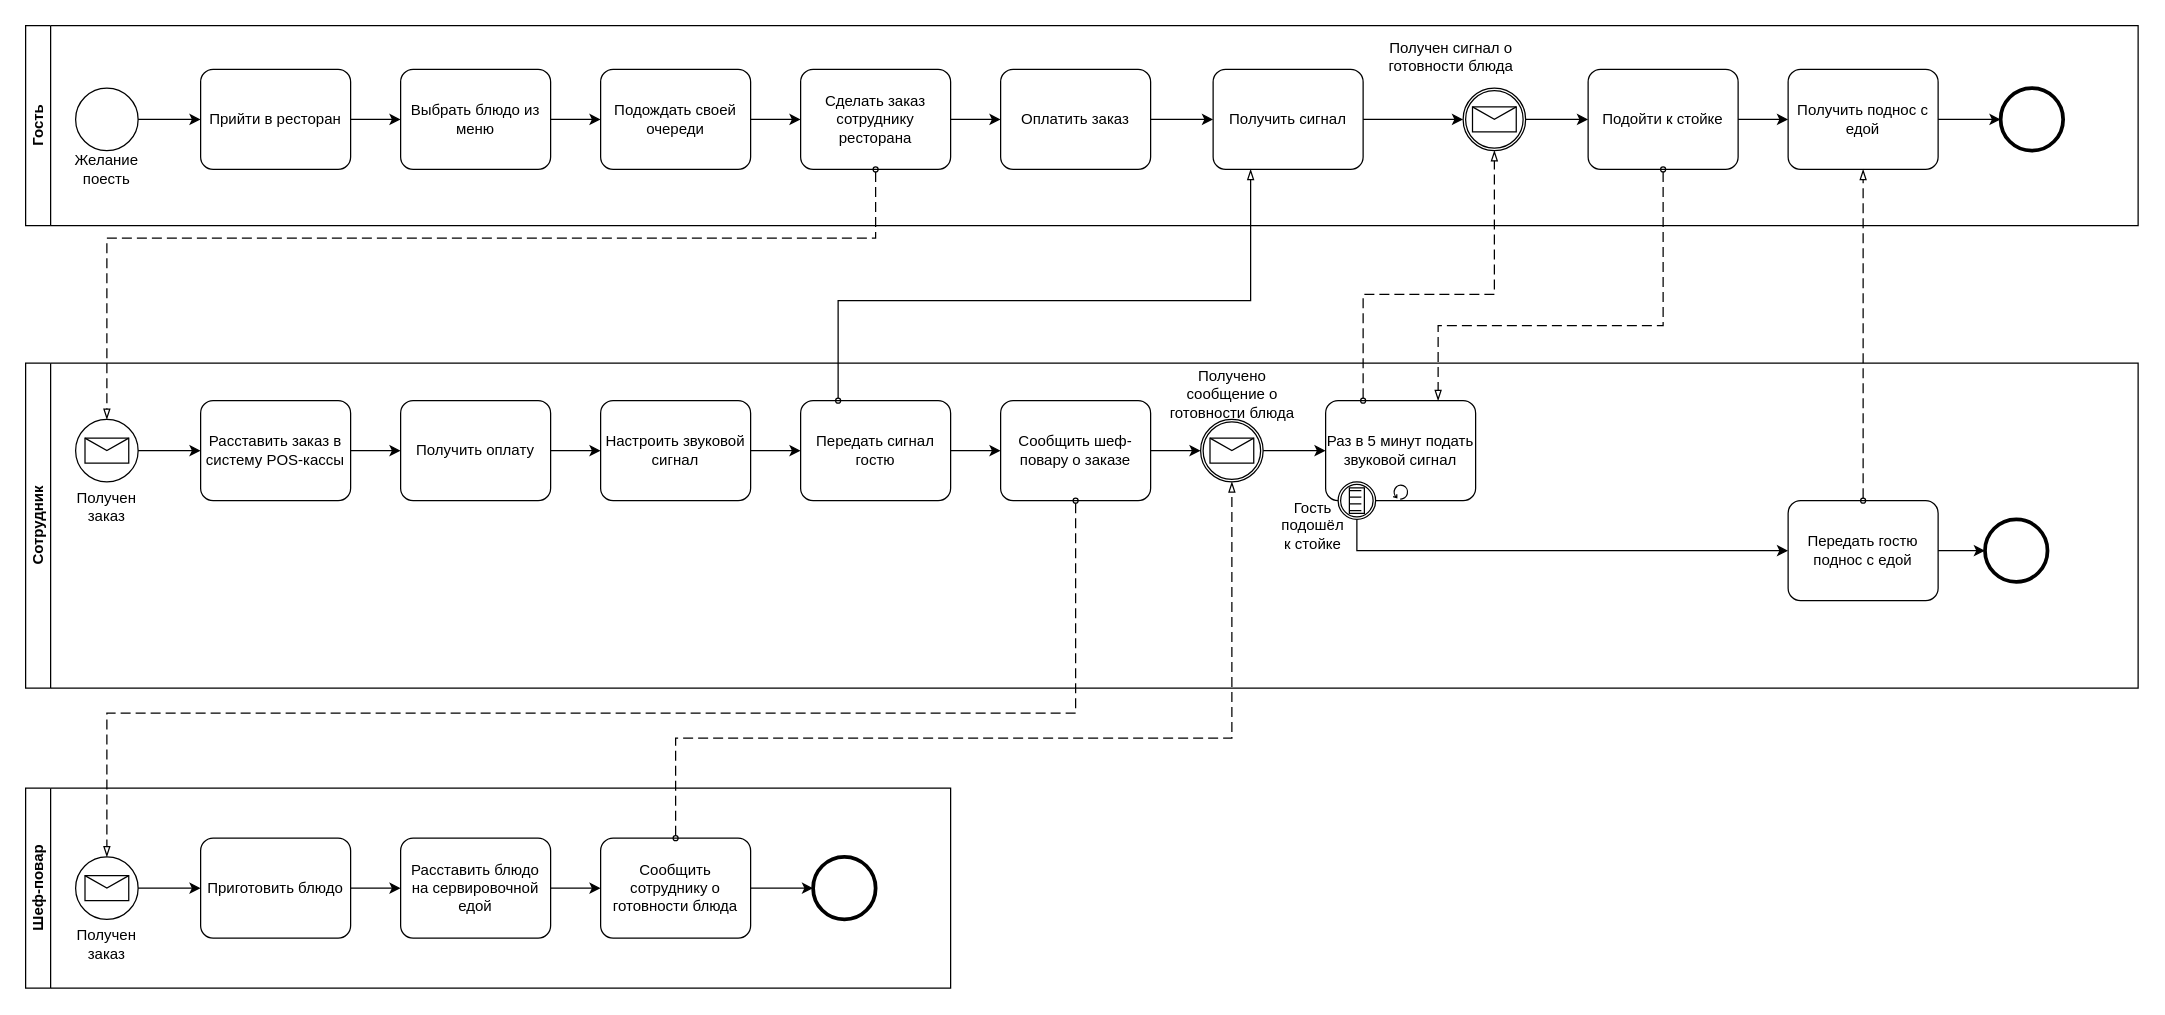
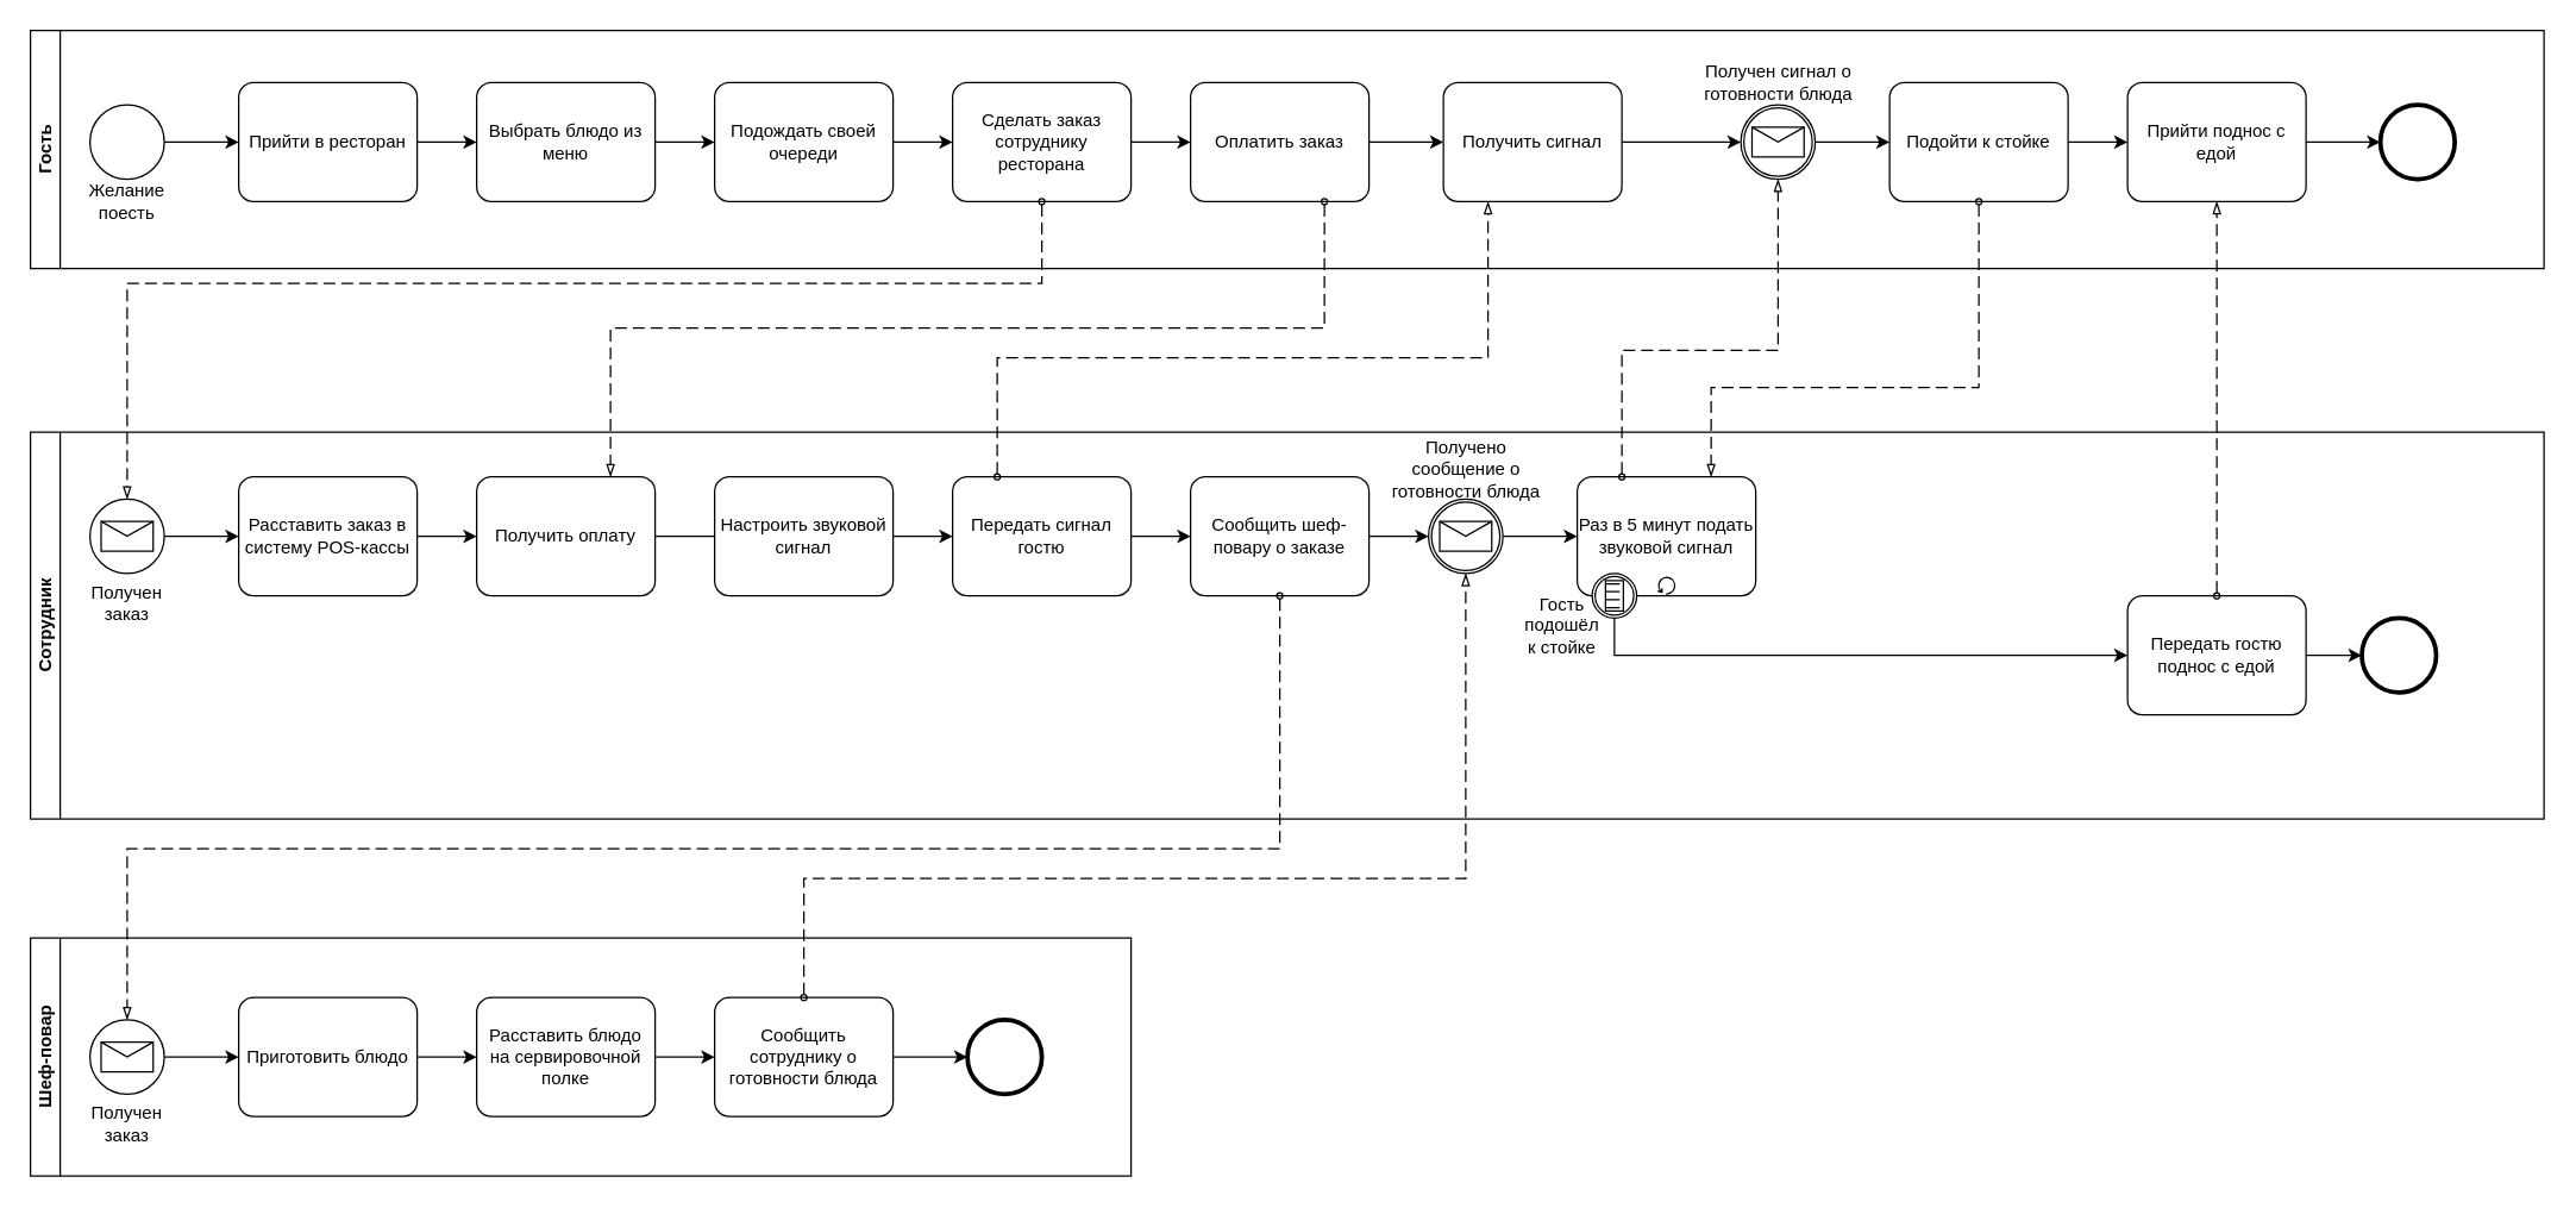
- <mxCell id="13" value="Получен сигнал о готовности блюда" style="text;html=1;strokeColor=none;fillColor=none;align=center;verticalAlign=middle;whiteSpace=wrap;rounded=0;" parent="2" vertex="1"><mxGeometry x="1087.5" y="10" width="105" height="30" as="geometry" /></mxCell>
+ <mxCell id="13" value="Получен сигнал о готовности блюда" style="text;html=1;strokeColor=none;fillColor=none;align=center;verticalAlign=middle;whiteSpace=wrap;rounded=0;" parent="2" vertex="1"><mxGeometry x="1122.5" y="20" width="105" height="30" as="geometry" /></mxCell>
- <mxCell id="16" value="Получить поднос с едой" style="points=[[0.25,0,0],[0.5,0,0],[0.75,0,0],[1,0.25,0],[1,0.5,0],[1,0.75,0],[0.75,1,0],[0.5,1,0],[0.25,1,0],[0,0.75,0],[0,0.5,0],[0,0.25,0]];shape=mxgraph.bpmn.task;whiteSpace=wrap;rectStyle=rounded;size=10;html=1;container=1;expand=0;collapsible=0;taskMarker=abstract;" parent="2" vertex="1"><mxGeometry x="1410" y="35" width="120" height="80" as="geometry" /></mxCell>
+ <mxCell id="16" value="Прийти поднос с едой" style="points=[[0.25,0,0],[0.5,0,0],[0.75,0,0],[1,0.25,0],[1,0.5,0],[1,0.75,0],[0.75,1,0],[0.5,1,0],[0.25,1,0],[0,0.75,0],[0,0.5,0],[0,0.25,0]];shape=mxgraph.bpmn.task;whiteSpace=wrap;rectStyle=rounded;size=10;html=1;container=1;expand=0;collapsible=0;taskMarker=abstract;" parent="2" vertex="1"><mxGeometry x="1410" y="35" width="120" height="80" as="geometry" /></mxCell>
+ <mxCell id="62" value="" style="dashed=1;dashPattern=8 4;endArrow=blockThin;endFill=0;startArrow=oval;startFill=0;endSize=6;startSize=4;html=1;rounded=0;exitX=0.75;exitY=1;exitDx=0;exitDy=0;exitPerimeter=0;entryX=0.75;entryY=0;entryDx=0;entryDy=0;entryPerimeter=0;" parent="1" source="11" target="31" edge="1"><mxGeometry width="160" relative="1" as="geometry"><mxPoint x="390" y="425" as="sourcePoint" /><mxPoint x="870" y="320" as="targetPoint" /><Array as="points"><mxPoint x="890" y="220" /><mxPoint x="410" y="220" /></Array></mxGeometry></mxCell>
- <mxCell id="63" value="" style="dashed=0;dashPattern=8 4;endArrow=blockThin;endFill=0;startArrow=oval;startFill=0;endSize=6;startSize=4;html=1;rounded=0;exitX=0.25;exitY=0;exitDx=0;exitDy=0;exitPerimeter=0;entryX=0.25;entryY=1;entryDx=0;entryDy=0;entryPerimeter=0;" parent="1" source="34" target="20" edge="1"><mxGeometry width="160" relative="1" as="geometry"><mxPoint x="680" y="375" as="sourcePoint" /><mxPoint x="1160" y="170" as="targetPoint" /><Array as="points"><mxPoint x="670" y="240" /><mxPoint x="1000" y="240" /></Array></mxGeometry></mxCell>
+ <mxCell id="63" value="" style="dashed=1;dashPattern=8 4;endArrow=blockThin;endFill=0;startArrow=oval;startFill=0;endSize=6;startSize=4;html=1;rounded=0;exitX=0.25;exitY=0;exitDx=0;exitDy=0;exitPerimeter=0;entryX=0.25;entryY=1;entryDx=0;entryDy=0;entryPerimeter=0;" parent="1" source="34" target="20" edge="1"><mxGeometry width="160" relative="1" as="geometry"><mxPoint x="680" y="375" as="sourcePoint" /><mxPoint x="1160" y="170" as="targetPoint" /><Array as="points"><mxPoint x="670" y="240" /><mxPoint x="1000" y="240" /></Array></mxGeometry></mxCell>
- <mxCell id="45" style="edgeStyle=orthogonalEdgeStyle;rounded=0;orthogonalLoop=1;jettySize=auto;html=1;entryX=0;entryY=0.5;entryDx=0;entryDy=0;entryPerimeter=0;" parent="26" source="31" target="33" edge="1"><mxGeometry relative="1" as="geometry" /></mxCell>
+ <mxCell id="45" style="edgeStyle=orthogonalEdgeStyle;rounded=0;orthogonalLoop=1;jettySize=auto;html=1;entryX=0;entryY=0.5;entryDx=0;entryDy=0;entryPerimeter=0;endArrow=none;" parent="26" source="31" target="33" edge="1"><mxGeometry relative="1" as="geometry" /></mxCell>
- <mxCell id="55" value="Расставить блюдо на сервировочной едой" style="points=[[0.25,0,0],[0.5,0,0],[0.75,0,0],[1,0.25,0],[1,0.5,0],[1,0.75,0],[0.75,1,0],[0.5,1,0],[0.25,1,0],[0,0.75,0],[0,0.5,0],[0,0.25,0]];shape=mxgraph.bpmn.task;whiteSpace=wrap;rectStyle=rounded;size=10;html=1;container=1;expand=0;collapsible=0;taskMarker=abstract;" parent="50" vertex="1"><mxGeometry x="300" y="40" width="120" height="80" as="geometry" /></mxCell>
+ <mxCell id="55" value="Расставить блюдо на сервировочной полке" style="points=[[0.25,0,0],[0.5,0,0],[0.75,0,0],[1,0.25,0],[1,0.5,0],[1,0.75,0],[0.75,1,0],[0.5,1,0],[0.25,1,0],[0,0.75,0],[0,0.5,0],[0,0.25,0]];shape=mxgraph.bpmn.task;whiteSpace=wrap;rectStyle=rounded;size=10;html=1;container=1;expand=0;collapsible=0;taskMarker=abstract;" parent="50" vertex="1"><mxGeometry x="300" y="40" width="120" height="80" as="geometry" /></mxCell>
